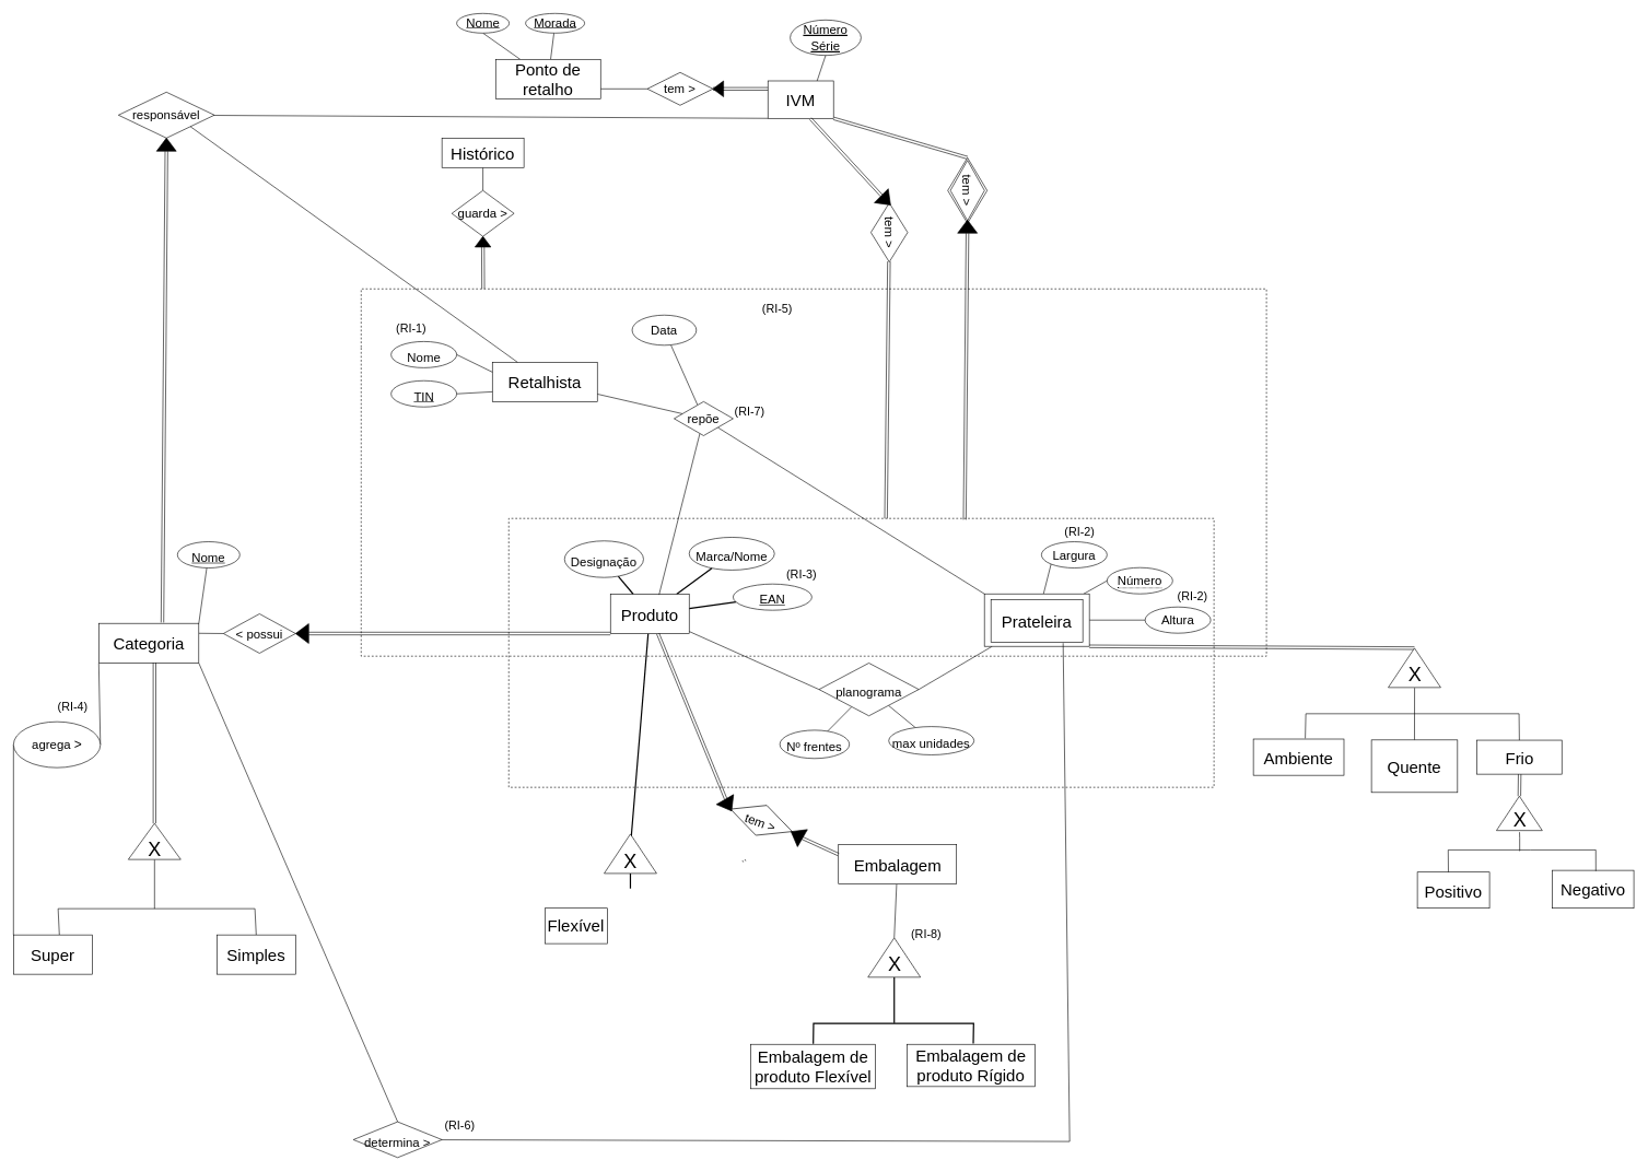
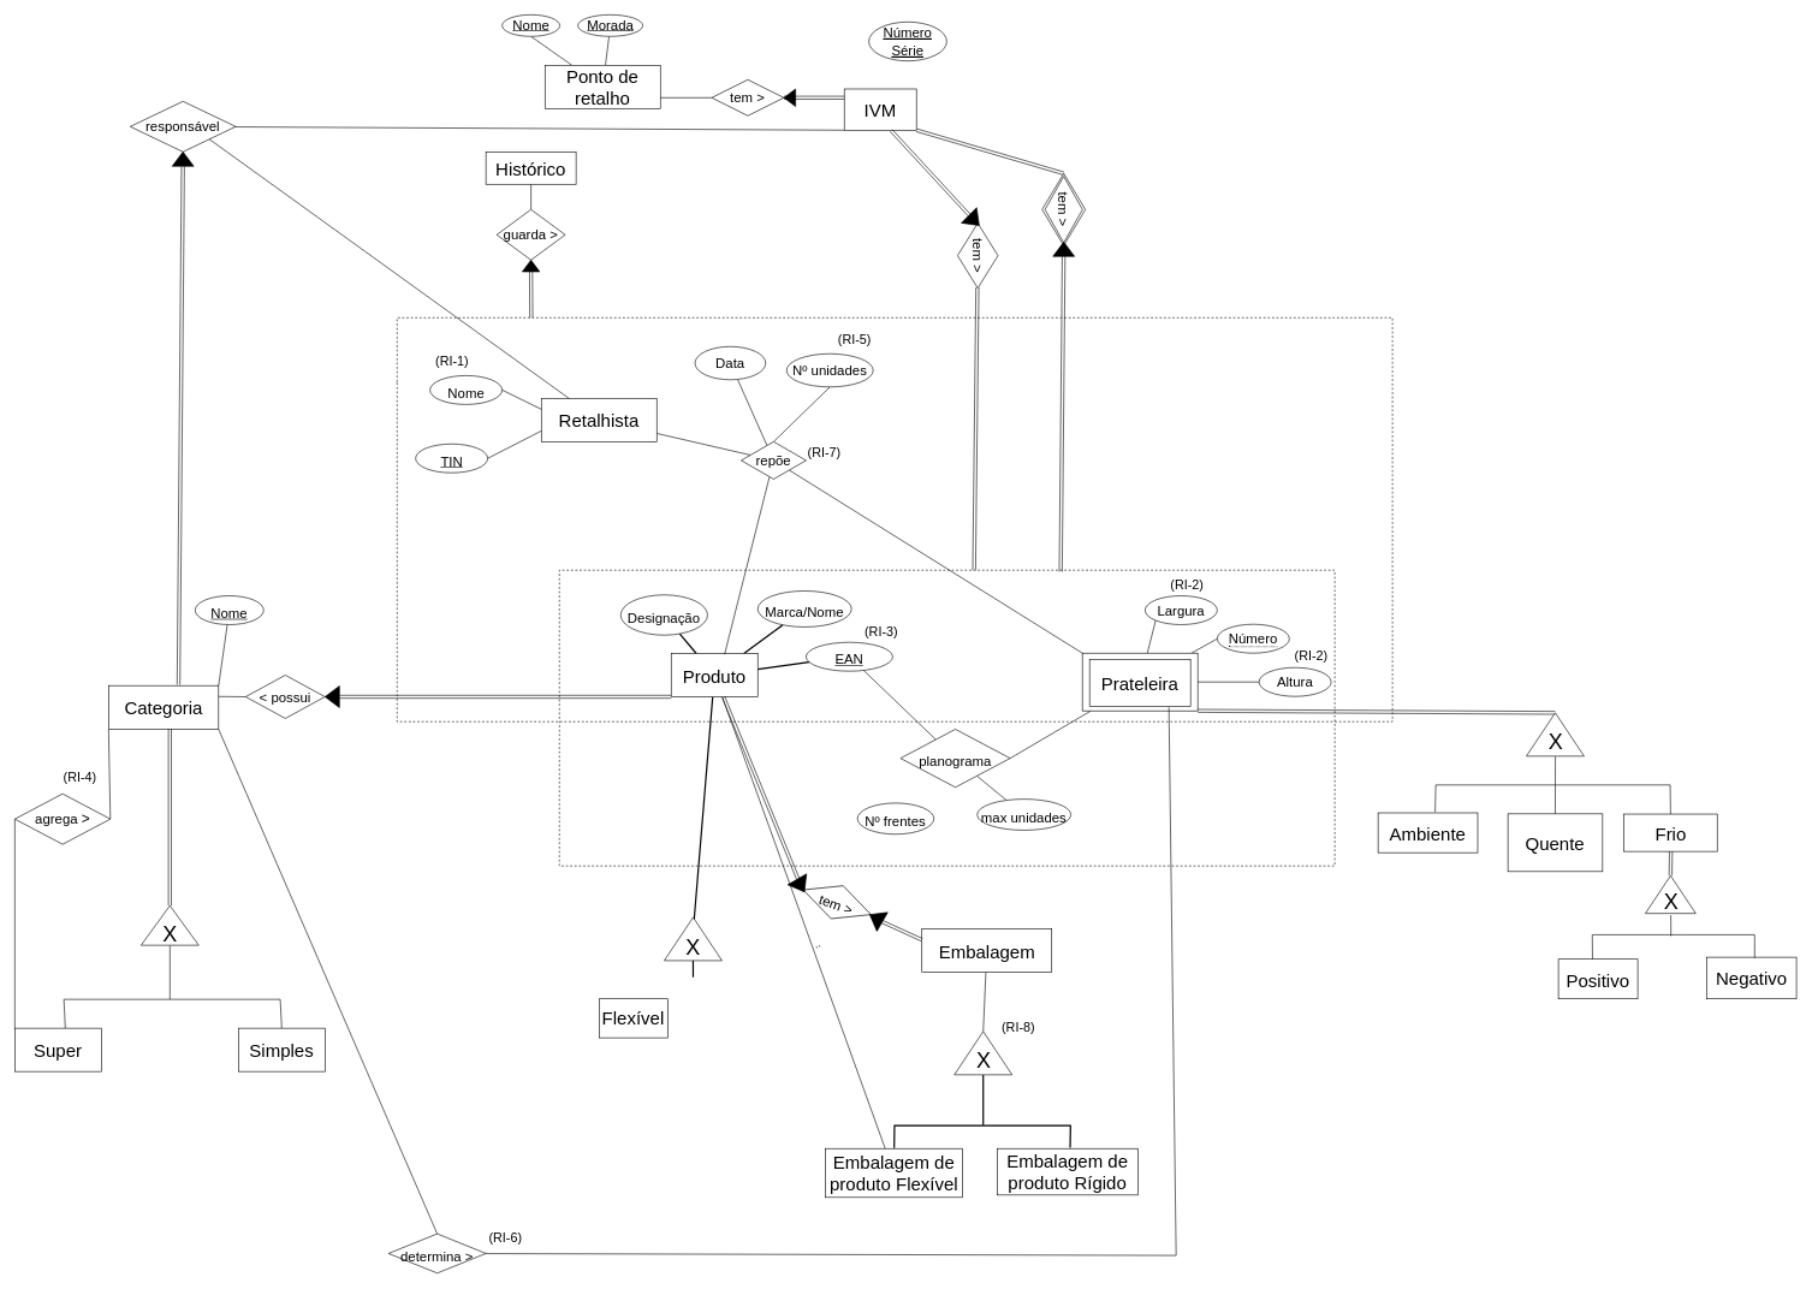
- <mxCell id="5" value="" style="endArrow=none;html=1;rounded=0;fontSize=20;exitX=0.75;exitY=0;exitDx=0;exitDy=0;entryX=0.5;entryY=1;entryDx=0;entryDy=0;" parent="1" source="3" target="4" edge="1"><mxGeometry width="50" height="50" relative="1" as="geometry"><mxPoint x="1397.19" y="146" as="sourcePoint" /><mxPoint x="1272.8" y="50" as="targetPoint" /></mxGeometry></mxCell>
+ <mxCell id="104" value="&lt;font style=&quot;font-size: 19px;&quot;&gt;Nº unidades&lt;/font&gt;" style="ellipse;whiteSpace=wrap;html=1;fontSize=20;fillColor=#FFFFFF;strokeColor=#000000;" parent="1" vertex="1"><mxGeometry x="1090" y="490" width="120" height="46" as="geometry" /></mxCell>
+ <mxCell id="100" style="edgeStyle=none;rounded=0;orthogonalLoop=1;jettySize=auto;html=1;exitX=0.5;exitY=0;exitDx=0;exitDy=0;fontSize=17;endArrow=none;endFill=0;entryX=0.5;entryY=1;entryDx=0;entryDy=0;" parent="1" source="102" target="104" edge="1"><mxGeometry relative="1" as="geometry"><mxPoint x="1071.364" y="570" as="targetPoint" /></mxGeometry></mxCell>
- <mxCell id="8" value="&lt;font size=&quot;1&quot; style=&quot;&quot;&gt;&lt;u style=&quot;font-size: 19px;&quot;&gt;TIN&lt;/u&gt;&lt;/font&gt;" style="ellipse;whiteSpace=wrap;html=1;fontSize=30;" parent="1" vertex="1"><mxGeometry x="595.61" y="580" width="100" height="40" as="geometry" /></mxCell>
+ <mxCell id="8" value="&lt;font size=&quot;1&quot; style=&quot;&quot;&gt;&lt;u style=&quot;font-size: 19px;&quot;&gt;TIN&lt;/u&gt;&lt;/font&gt;" style="ellipse;whiteSpace=wrap;html=1;fontSize=30;" parent="1" vertex="1"><mxGeometry x="575.61" y="615" width="100" height="40" as="geometry" /></mxCell>
- <mxCell id="39" value="" style="edgeStyle=none;rounded=0;orthogonalLoop=1;jettySize=auto;html=1;fontSize=20;endArrow=none;endFill=0;entryX=0;entryY=0.5;entryDx=0;entryDy=0;" parent="1" source="41" target="117" edge="1"><mxGeometry relative="1" as="geometry" /></mxCell>
+ <mxCell id="39" value="" style="edgeStyle=none;rounded=0;orthogonalLoop=1;jettySize=auto;html=1;fontSize=20;endArrow=none;endFill=0;" parent="1" source="41" target="109" edge="1"><mxGeometry relative="1" as="geometry" /></mxCell>
- <mxCell id="87" value="" style="edgeStyle=none;rounded=0;orthogonalLoop=1;jettySize=auto;html=1;fontSize=20;endArrow=none;endFill=0;" parent="1" source="117" target="89" edge="1"><mxGeometry relative="1" as="geometry" /></mxCell>
+ <mxCell id="87" value="" style="edgeStyle=none;rounded=0;orthogonalLoop=1;jettySize=auto;html=1;fontSize=20;endArrow=none;endFill=0;" parent="1" source="117" target="42" edge="1"><mxGeometry relative="1" as="geometry" /></mxCell>
- <mxCell id="64" value="&lt;font style=&quot;font-size: 19px;&quot;&gt;agrega &lt;/font&gt;&amp;gt;" style="ellipse;whiteSpace=wrap;html=1;fontSize=20;strokeColor=#000000;fillColor=#FFFFFF;" parent="1" vertex="1"><mxGeometry x="20" y="1100" width="132.5" height="70" as="geometry" /></mxCell>
+ <mxCell id="64" value="&lt;font style=&quot;font-size: 19px;&quot;&gt;agrega &lt;/font&gt;&amp;gt;" style="rhombus;whiteSpace=wrap;html=1;fontSize=20;strokeColor=#000000;fillColor=#FFFFFF;" parent="1" vertex="1"><mxGeometry x="20" y="1100" width="132.5" height="70" as="geometry" /></mxCell>
